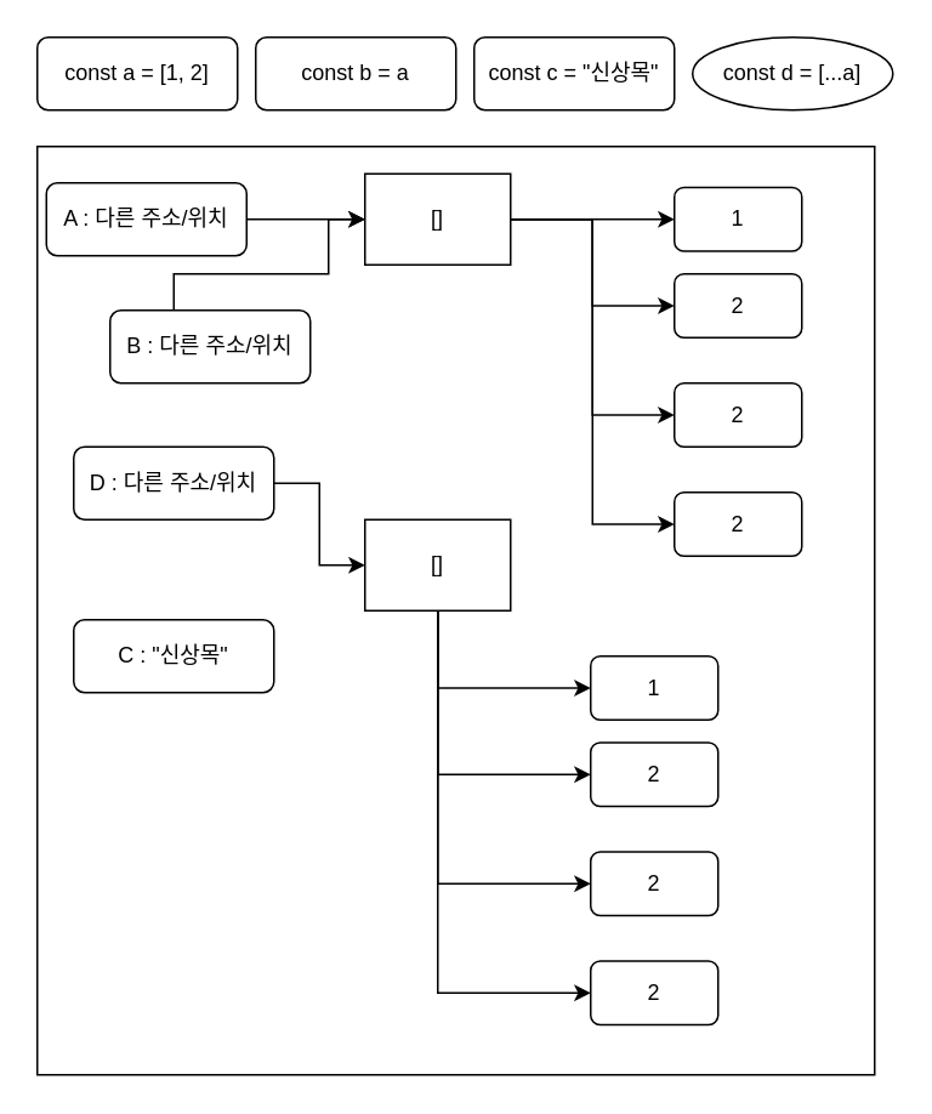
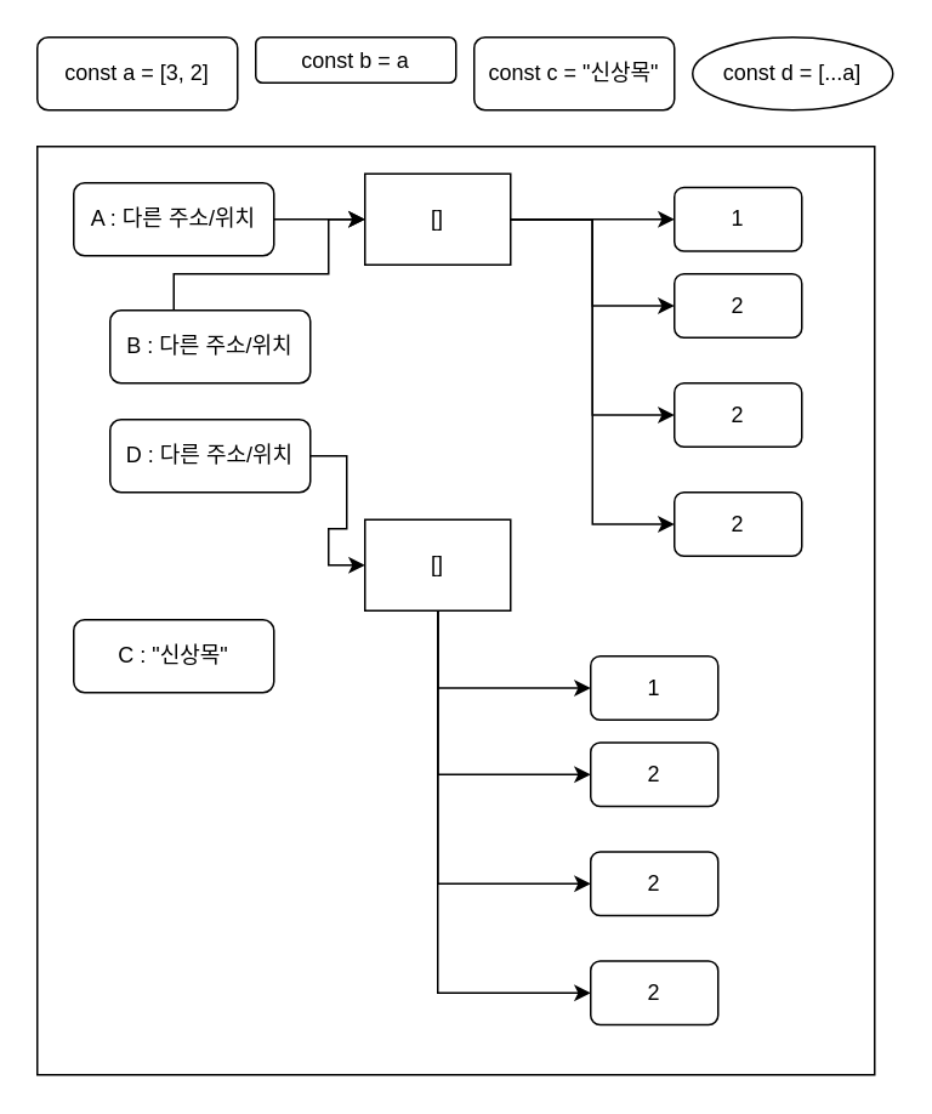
- <mxCell id="12" value="const a = [1, 2]" style="rounded=1;whiteSpace=wrap;html=1;" vertex="1" parent="1"><mxGeometry x="20" y="20" width="110" height="40" as="geometry" /></mxCell>
+ <mxCell id="12" value="const a = [3, 2]" style="rounded=1;whiteSpace=wrap;html=1;" vertex="1" parent="1"><mxGeometry x="20" y="20" width="110" height="40" as="geometry" /></mxCell>
- <mxCell id="13" value="const b = a" style="rounded=1;whiteSpace=wrap;html=1;" vertex="1" parent="1"><mxGeometry x="140" y="20" width="110" height="40" as="geometry" /></mxCell>
+ <mxCell id="13" value="const b = a" style="rounded=1;whiteSpace=wrap;html=1;" vertex="1" parent="1"><mxGeometry x="140" y="20" width="110" height="25" as="geometry" /></mxCell>
- <mxCell id="4" value="A : 다른 주소/위치" style="rounded=1;whiteSpace=wrap;html=1;" vertex="1" parent="1"><mxGeometry x="25" y="100" width="110" height="40" as="geometry" /></mxCell>
+ <mxCell id="4" value="A : 다른 주소/위치" style="rounded=1;whiteSpace=wrap;html=1;" vertex="1" parent="1"><mxGeometry x="40" y="100" width="110" height="40" as="geometry" /></mxCell>
- <mxCell id="22" value="D&amp;nbsp;: 다른 주소/위치" style="rounded=1;whiteSpace=wrap;html=1;" vertex="1" parent="1"><mxGeometry x="40" y="245" width="110" height="40" as="geometry" /></mxCell>
+ <mxCell id="22" value="D&amp;nbsp;: 다른 주소/위치" style="rounded=1;whiteSpace=wrap;html=1;" vertex="1" parent="1"><mxGeometry x="60" y="230" width="110" height="40" as="geometry" /></mxCell>
